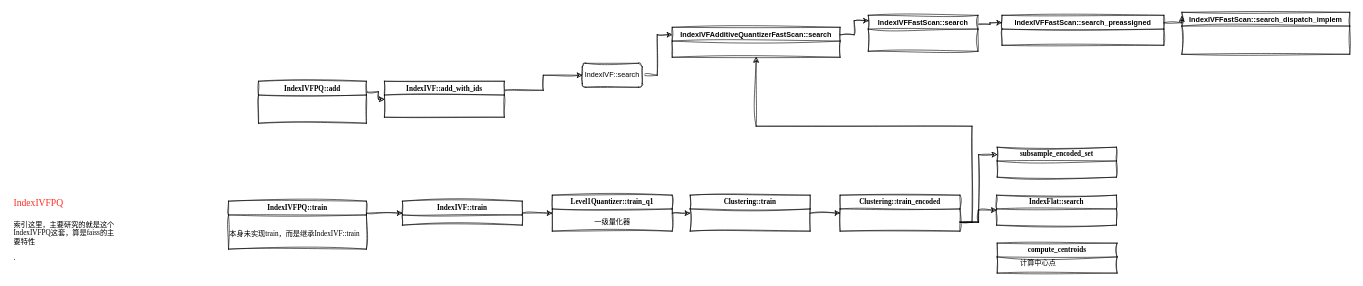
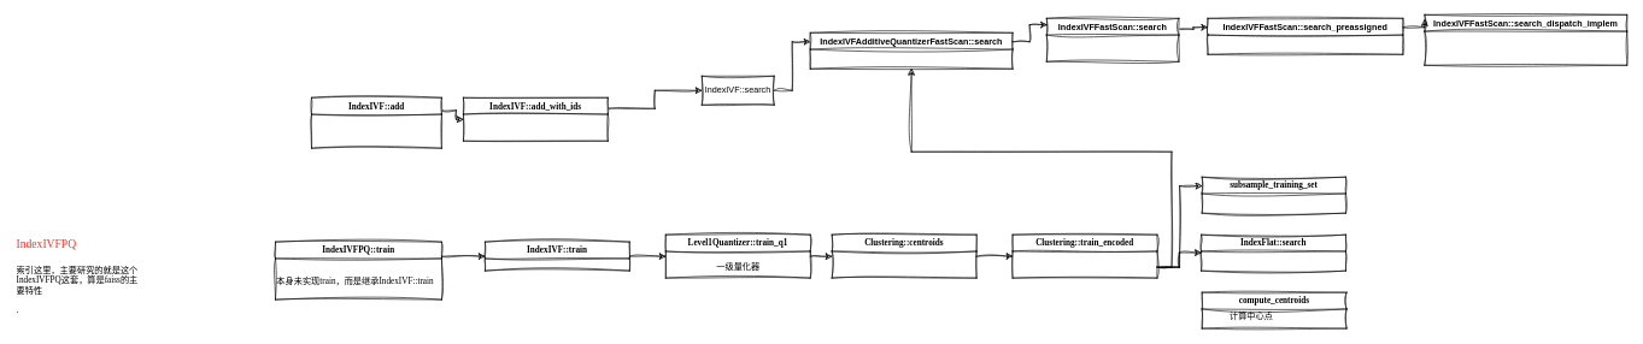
- <mxCell id="3" value="IndexIVF::search" style="whiteSpace=wrap;html=1;sketch=1;curveFitting=1;jiggle=2;rounded=1;" parent="1" vertex="1"><mxGeometry x="970" y="105" width="100" height="40" as="geometry" /></mxCell>
+ <mxCell id="3" value="IndexIVF::search" style="rounded=0;whiteSpace=wrap;html=1;sketch=1;curveFitting=1;jiggle=2;" parent="1" vertex="1"><mxGeometry x="970" y="105" width="100" height="40" as="geometry" /></mxCell>
- <mxCell id="12" value="IndexIVFPQ::add" style="swimlane;whiteSpace=wrap;html=1;sketch=1;hachureGap=4;jiggle=2;curveFitting=1;fontFamily=Architects Daughter;fontSource=https%3A%2F%2Ffonts.googleapis.com%2Fcss%3Ffamily%3DArchitects%2BDaughter;" parent="1" vertex="1"><mxGeometry x="430" y="135" width="180" height="70" as="geometry" /></mxCell>
+ <mxCell id="12" value="IndexIVF::add" style="swimlane;whiteSpace=wrap;html=1;sketch=1;hachureGap=4;jiggle=2;curveFitting=1;fontFamily=Architects Daughter;fontSource=https%3A%2F%2Ffonts.googleapis.com%2Fcss%3Ffamily%3DArchitects%2BDaughter;" parent="1" vertex="1"><mxGeometry x="430" y="135" width="180" height="70" as="geometry" /></mxCell>
- <mxCell id="29" value="subsample_encoded_set" style="swimlane;whiteSpace=wrap;html=1;sketch=1;hachureGap=4;jiggle=2;curveFitting=1;fontFamily=Architects Daughter;fontSource=https%3A%2F%2Ffonts.googleapis.com%2Fcss%3Ffamily%3DArchitects%2BDaughter;" parent="1" vertex="1"><mxGeometry x="1662" y="245" width="199" height="50" as="geometry" /></mxCell>
+ <mxCell id="29" value="subsample_training_set" style="swimlane;whiteSpace=wrap;html=1;sketch=1;hachureGap=4;jiggle=2;curveFitting=1;fontFamily=Architects Daughter;fontSource=https%3A%2F%2Ffonts.googleapis.com%2Fcss%3Ffamily%3DArchitects%2BDaughter;" parent="1" vertex="1"><mxGeometry x="1662" y="245" width="199" height="50" as="geometry" /></mxCell>
- <mxCell id="24" value="Clustering::train" style="swimlane;whiteSpace=wrap;html=1;sketch=1;hachureGap=4;jiggle=2;curveFitting=1;fontFamily=Architects Daughter;fontSource=https%3A%2F%2Ffonts.googleapis.com%2Fcss%3Ffamily%3DArchitects%2BDaughter;" parent="1" vertex="1"><mxGeometry x="1150" y="325" width="200" height="60" as="geometry" /></mxCell>
+ <mxCell id="24" value="Clustering::centroids" style="swimlane;whiteSpace=wrap;html=1;sketch=1;hachureGap=4;jiggle=2;curveFitting=1;fontFamily=Architects Daughter;fontSource=https%3A%2F%2Ffonts.googleapis.com%2Fcss%3Ffamily%3DArchitects%2BDaughter;" parent="1" vertex="1"><mxGeometry x="1150" y="325" width="200" height="60" as="geometry" /></mxCell>
